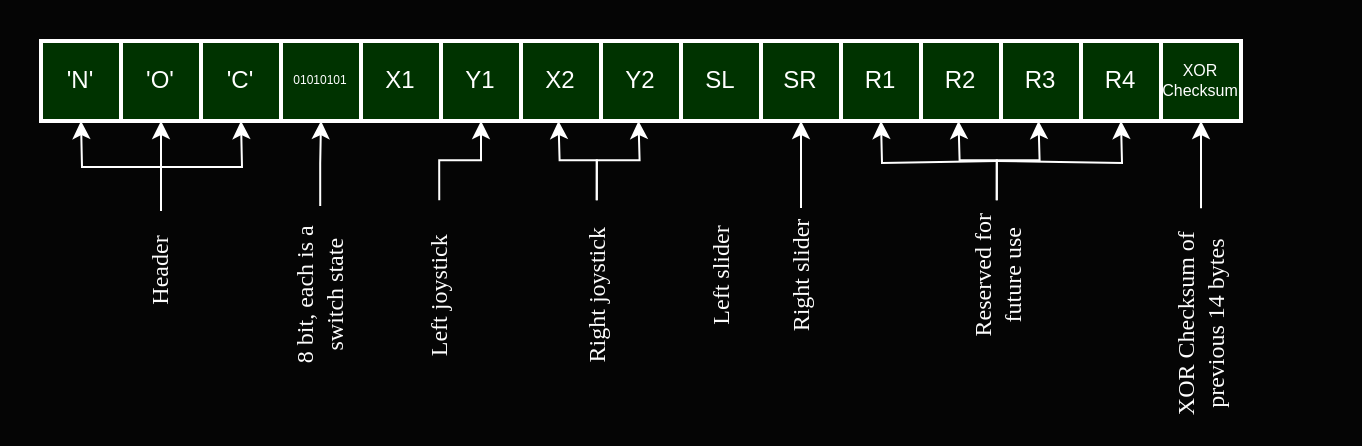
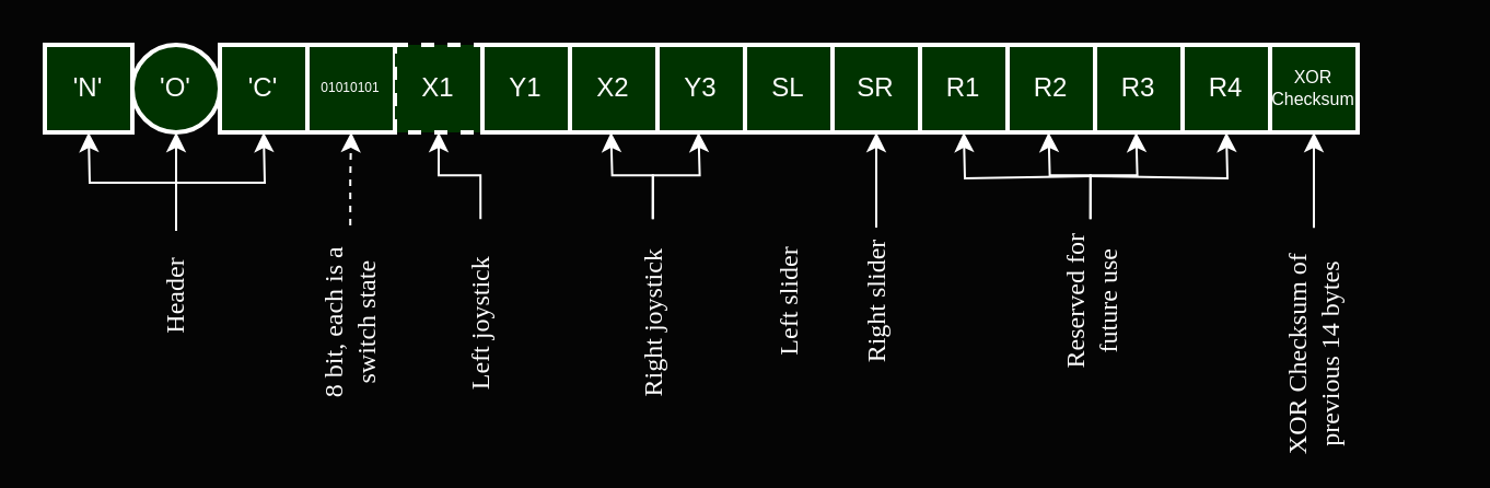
- <mxCell id="3" value="'O'" style="rounded=0;whiteSpace=wrap;html=1;fontColor=#ffffff;strokeColor=#FFFFFF;fillColor=#003300;strokeWidth=2;" vertex="1" parent="1"><mxGeometry x="60" y="20" width="40" height="40" as="geometry" /></mxCell>
+ <mxCell id="3" value="'O'" style="ellipse;whiteSpace=wrap;html=1;fontColor=#ffffff;strokeColor=#FFFFFF;fillColor=#003300;strokeWidth=2;" vertex="1" parent="1"><mxGeometry x="60" y="20" width="40" height="40" as="geometry" /></mxCell>
- <mxCell id="6" value="X1" style="rounded=0;whiteSpace=wrap;html=1;fontColor=#ffffff;strokeColor=#FFFFFF;fillColor=#003300;strokeWidth=2;" vertex="1" parent="1"><mxGeometry x="180" y="20" width="40" height="40" as="geometry" /></mxCell>
+ <mxCell id="6" value="X1" style="rounded=0;whiteSpace=wrap;html=1;fontColor=#ffffff;strokeColor=#FFFFFF;fillColor=#003300;strokeWidth=2;dashed=1;" vertex="1" parent="1"><mxGeometry x="180" y="20" width="40" height="40" as="geometry" /></mxCell>
- <mxCell id="9" value="Y2" style="rounded=0;whiteSpace=wrap;html=1;fontColor=#ffffff;strokeColor=#FFFFFF;fillColor=#003300;strokeWidth=2;" vertex="1" parent="1"><mxGeometry x="300" y="20" width="40" height="40" as="geometry" /></mxCell>
+ <mxCell id="9" value="Y3" style="rounded=0;whiteSpace=wrap;html=1;fontColor=#ffffff;strokeColor=#FFFFFF;fillColor=#003300;strokeWidth=2;" vertex="1" parent="1"><mxGeometry x="300" y="20" width="40" height="40" as="geometry" /></mxCell>
+ <mxCell id="23" style="edgeStyle=orthogonalEdgeStyle;rounded=0;orthogonalLoop=1;jettySize=auto;html=1;exitX=1;exitY=0.5;exitDx=0;exitDy=0;entryX=0.5;entryY=1;entryDx=0;entryDy=0;fontColor=#FCFCFC;strokeColor=#FFFFFF;" edge="1" parent="1" source="25" target="6"><mxGeometry relative="1" as="geometry" /></mxCell>
- <mxCell id="24" style="edgeStyle=orthogonalEdgeStyle;rounded=0;orthogonalLoop=1;jettySize=auto;html=1;exitX=1;exitY=0.5;exitDx=0;exitDy=0;entryX=0.5;entryY=1;entryDx=0;entryDy=0;fontColor=#FCFCFC;strokeColor=#FFFFFF;" edge="1" parent="1" source="25" target="7"><mxGeometry relative="1" as="geometry" /></mxCell>
- <mxCell id="21" style="edgeStyle=orthogonalEdgeStyle;rounded=0;orthogonalLoop=1;jettySize=auto;html=1;exitX=1;exitY=0.5;exitDx=0;exitDy=0;entryX=0.5;entryY=1;entryDx=0;entryDy=0;fontColor=#FCFCFC;strokeColor=#FFFFFF;" edge="1" parent="1" source="22" target="5"><mxGeometry relative="1" as="geometry" /></mxCell>
+ <mxCell id="21" style="edgeStyle=orthogonalEdgeStyle;rounded=0;orthogonalLoop=1;jettySize=auto;html=1;exitX=1;exitY=0.5;exitDx=0;exitDy=0;entryX=0.5;entryY=1;entryDx=0;entryDy=0;fontColor=#FCFCFC;strokeColor=#FFFFFF;dashed=1;" edge="1" parent="1" source="22" target="5"><mxGeometry relative="1" as="geometry" /></mxCell>
